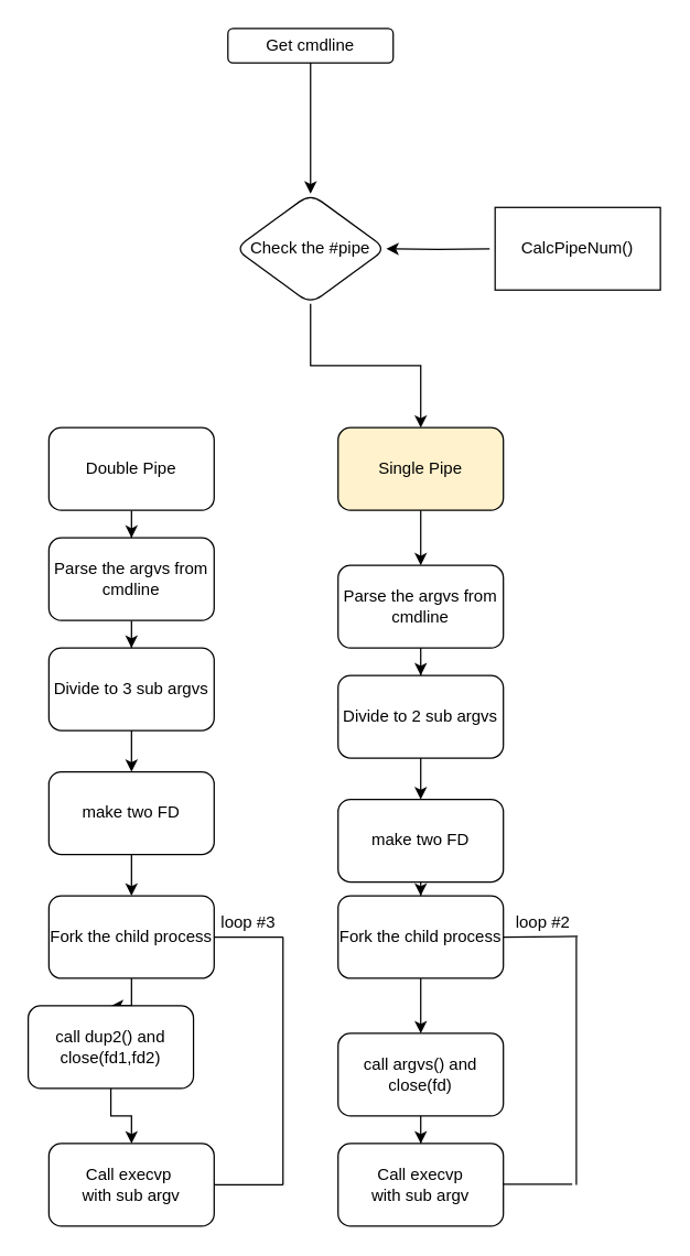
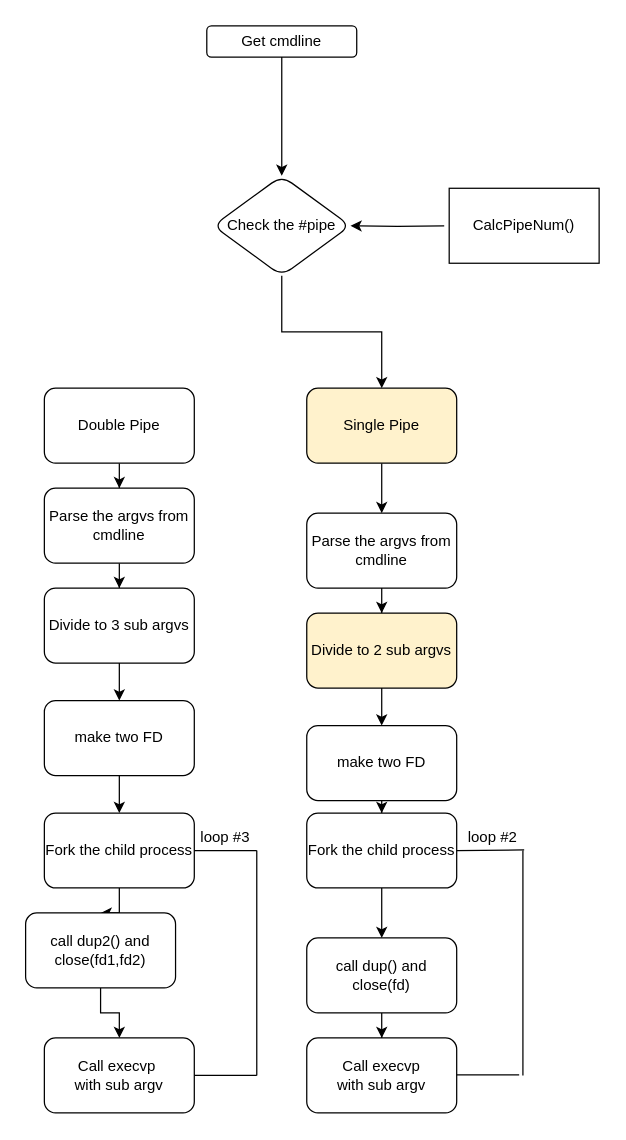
- <mxCell id="26" value="Divide to 2 sub argvs" style="whiteSpace=wrap;html=1;rounded=1;shadow=0;strokeWidth=1;glass=0;" vertex="1" parent="1"><mxGeometry x="245" y="490" width="120" height="60" as="geometry" /></mxCell>
+ <mxCell id="26" value="Divide to 2 sub argvs" style="whiteSpace=wrap;html=1;rounded=1;shadow=0;strokeWidth=1;glass=0;fillColor=#fff2cc;" vertex="1" parent="1"><mxGeometry x="245" y="490" width="120" height="60" as="geometry" /></mxCell>
- <mxCell id="32" value="call argvs() and close(fd)" style="whiteSpace=wrap;html=1;rounded=1;shadow=0;strokeWidth=1;glass=0;" vertex="1" parent="1"><mxGeometry x="245" y="750" width="120" height="60" as="geometry" /></mxCell>
+ <mxCell id="32" value="call dup() and close(fd)" style="whiteSpace=wrap;html=1;rounded=1;shadow=0;strokeWidth=1;glass=0;" vertex="1" parent="1"><mxGeometry x="245" y="750" width="120" height="60" as="geometry" /></mxCell>
